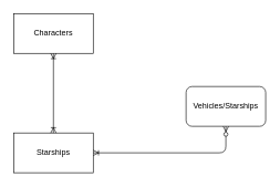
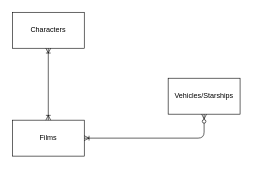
- <mxCell id="4" value="Vehicles/Starships" style="whiteSpace=wrap;html=1;rounded=1;" vertex="1" parent="1"><mxGeometry x="280" y="130" width="120" height="60" as="geometry" /></mxCell>
+ <mxCell id="4" value="Vehicles/Starships" style="rounded=0;whiteSpace=wrap;html=1;" vertex="1" parent="1"><mxGeometry x="280" y="130" width="120" height="60" as="geometry" /></mxCell>
- <mxCell id="3" value="Starships" style="rounded=0;whiteSpace=wrap;html=1;" vertex="1" parent="1"><mxGeometry x="20" y="200" width="120" height="60" as="geometry" /></mxCell>
+ <mxCell id="3" value="Films" style="rounded=0;whiteSpace=wrap;html=1;" vertex="1" parent="1"><mxGeometry x="20" y="200" width="120" height="60" as="geometry" /></mxCell>
